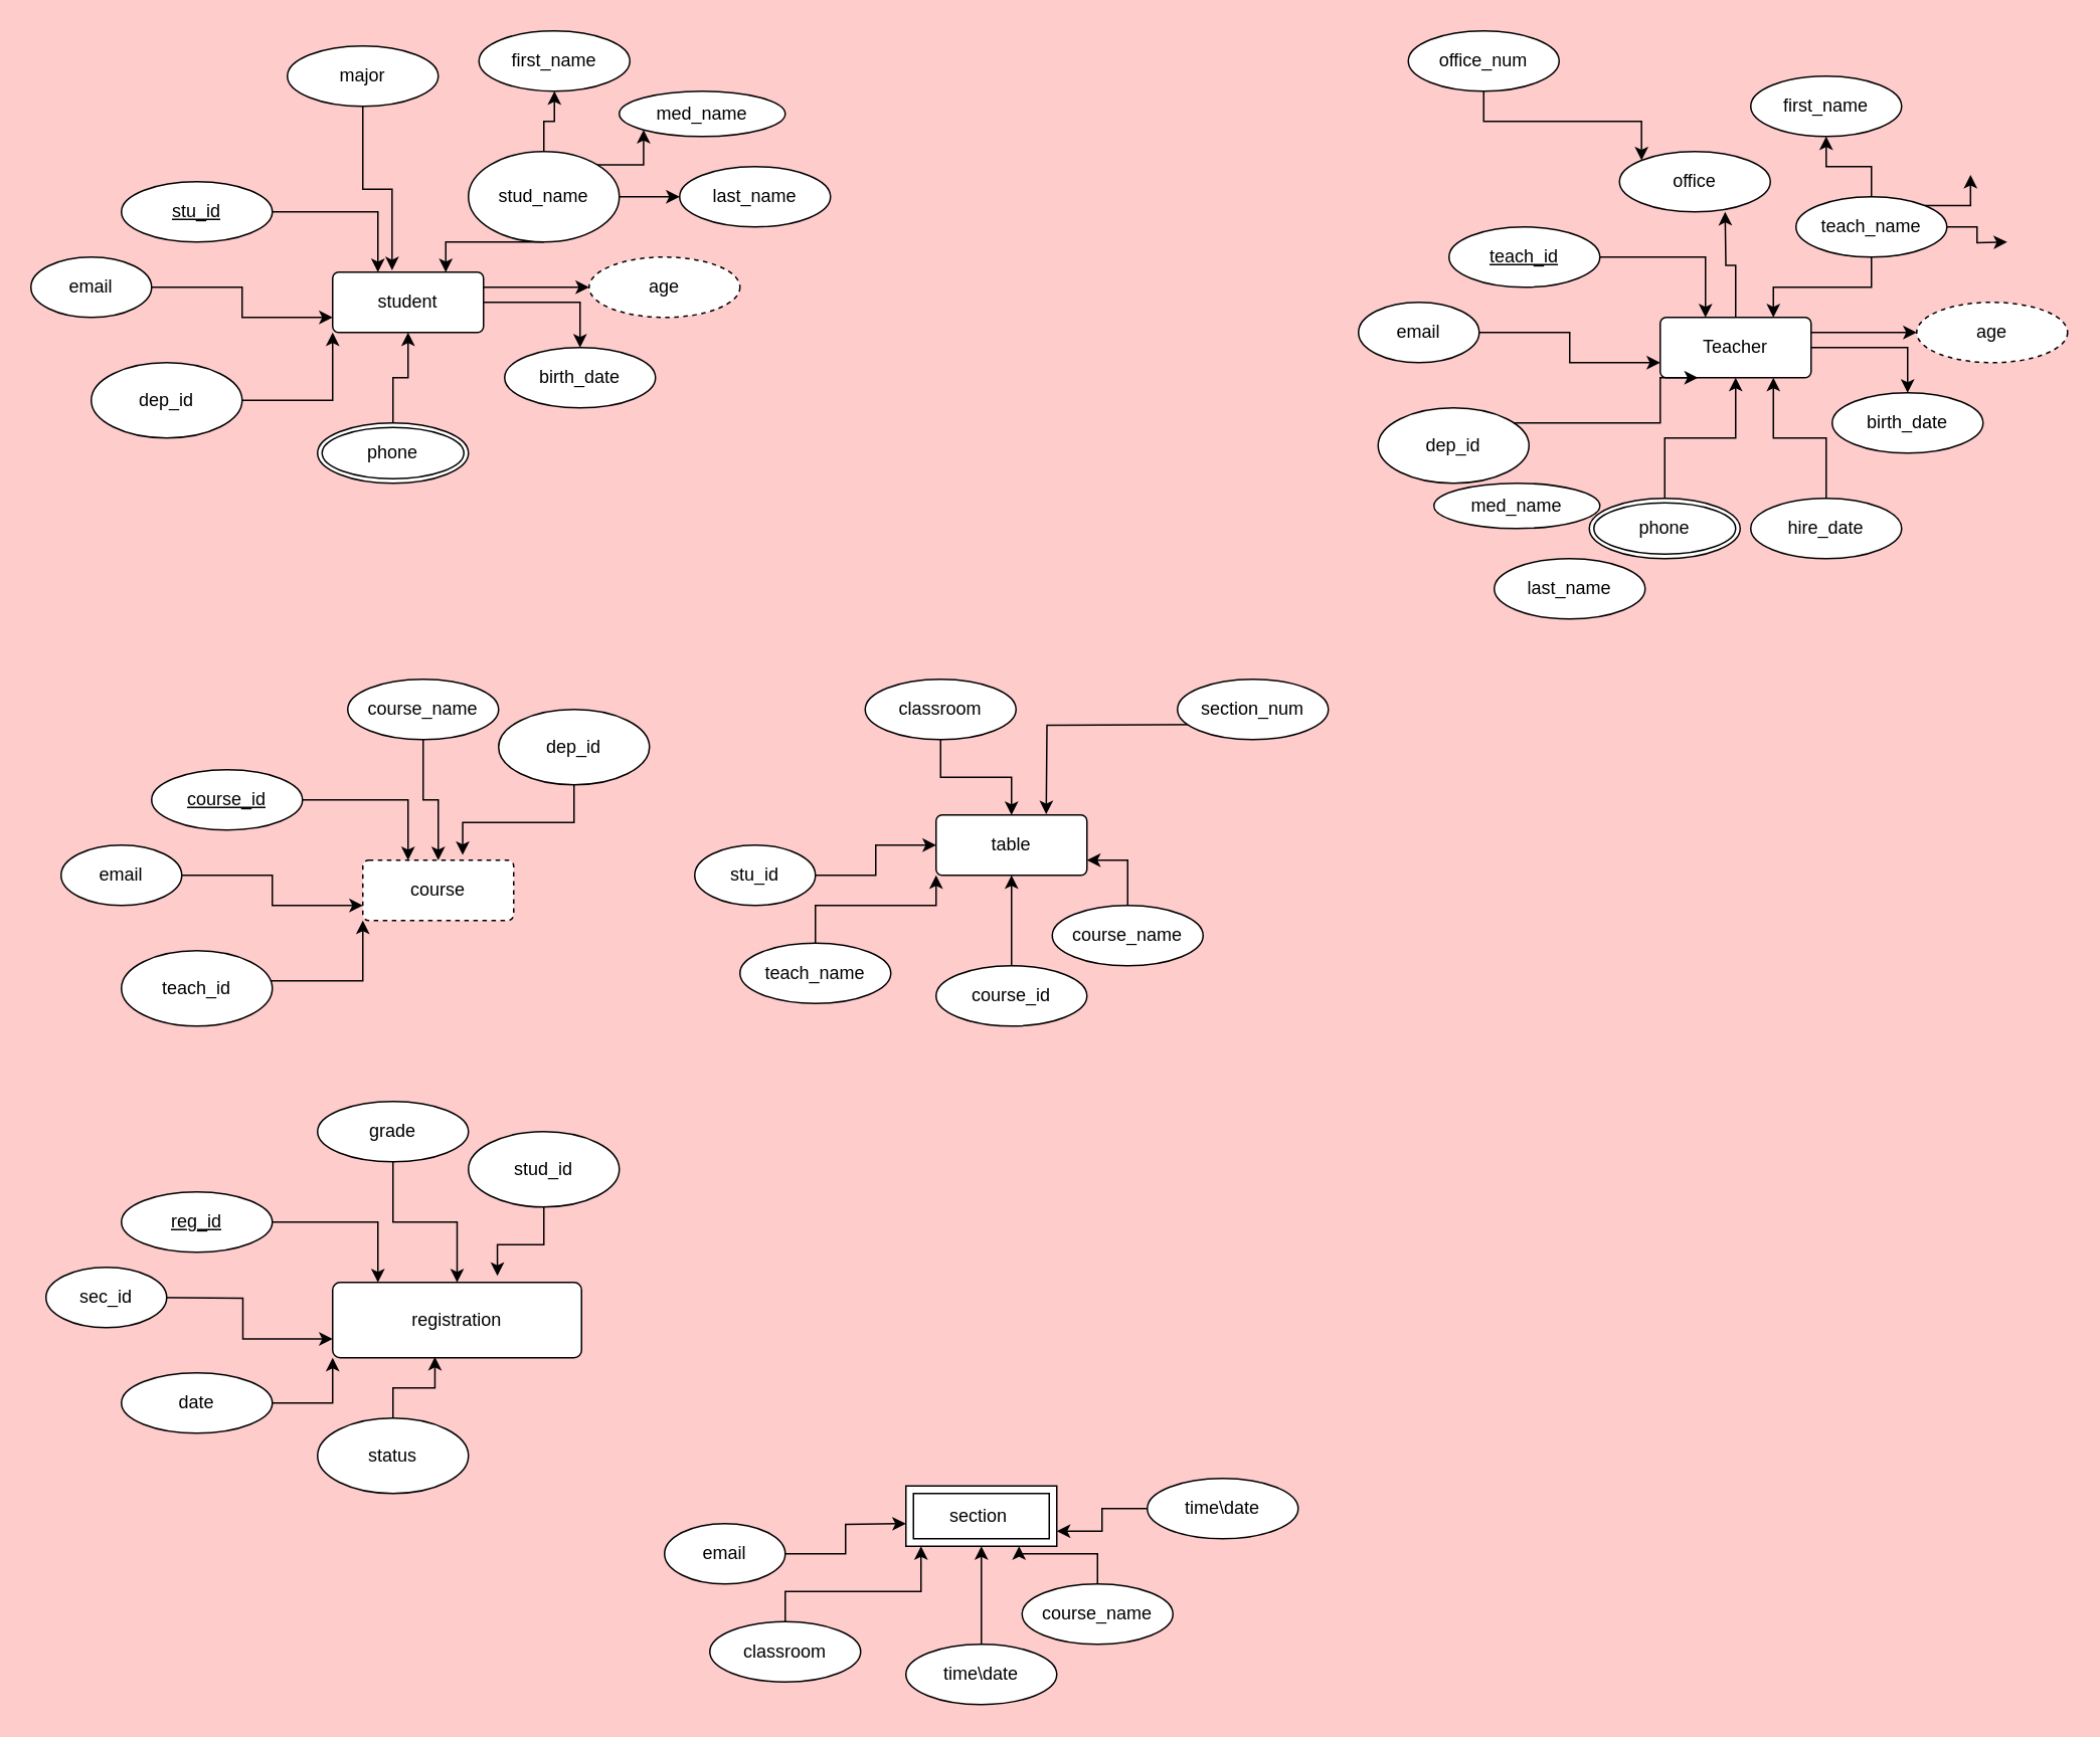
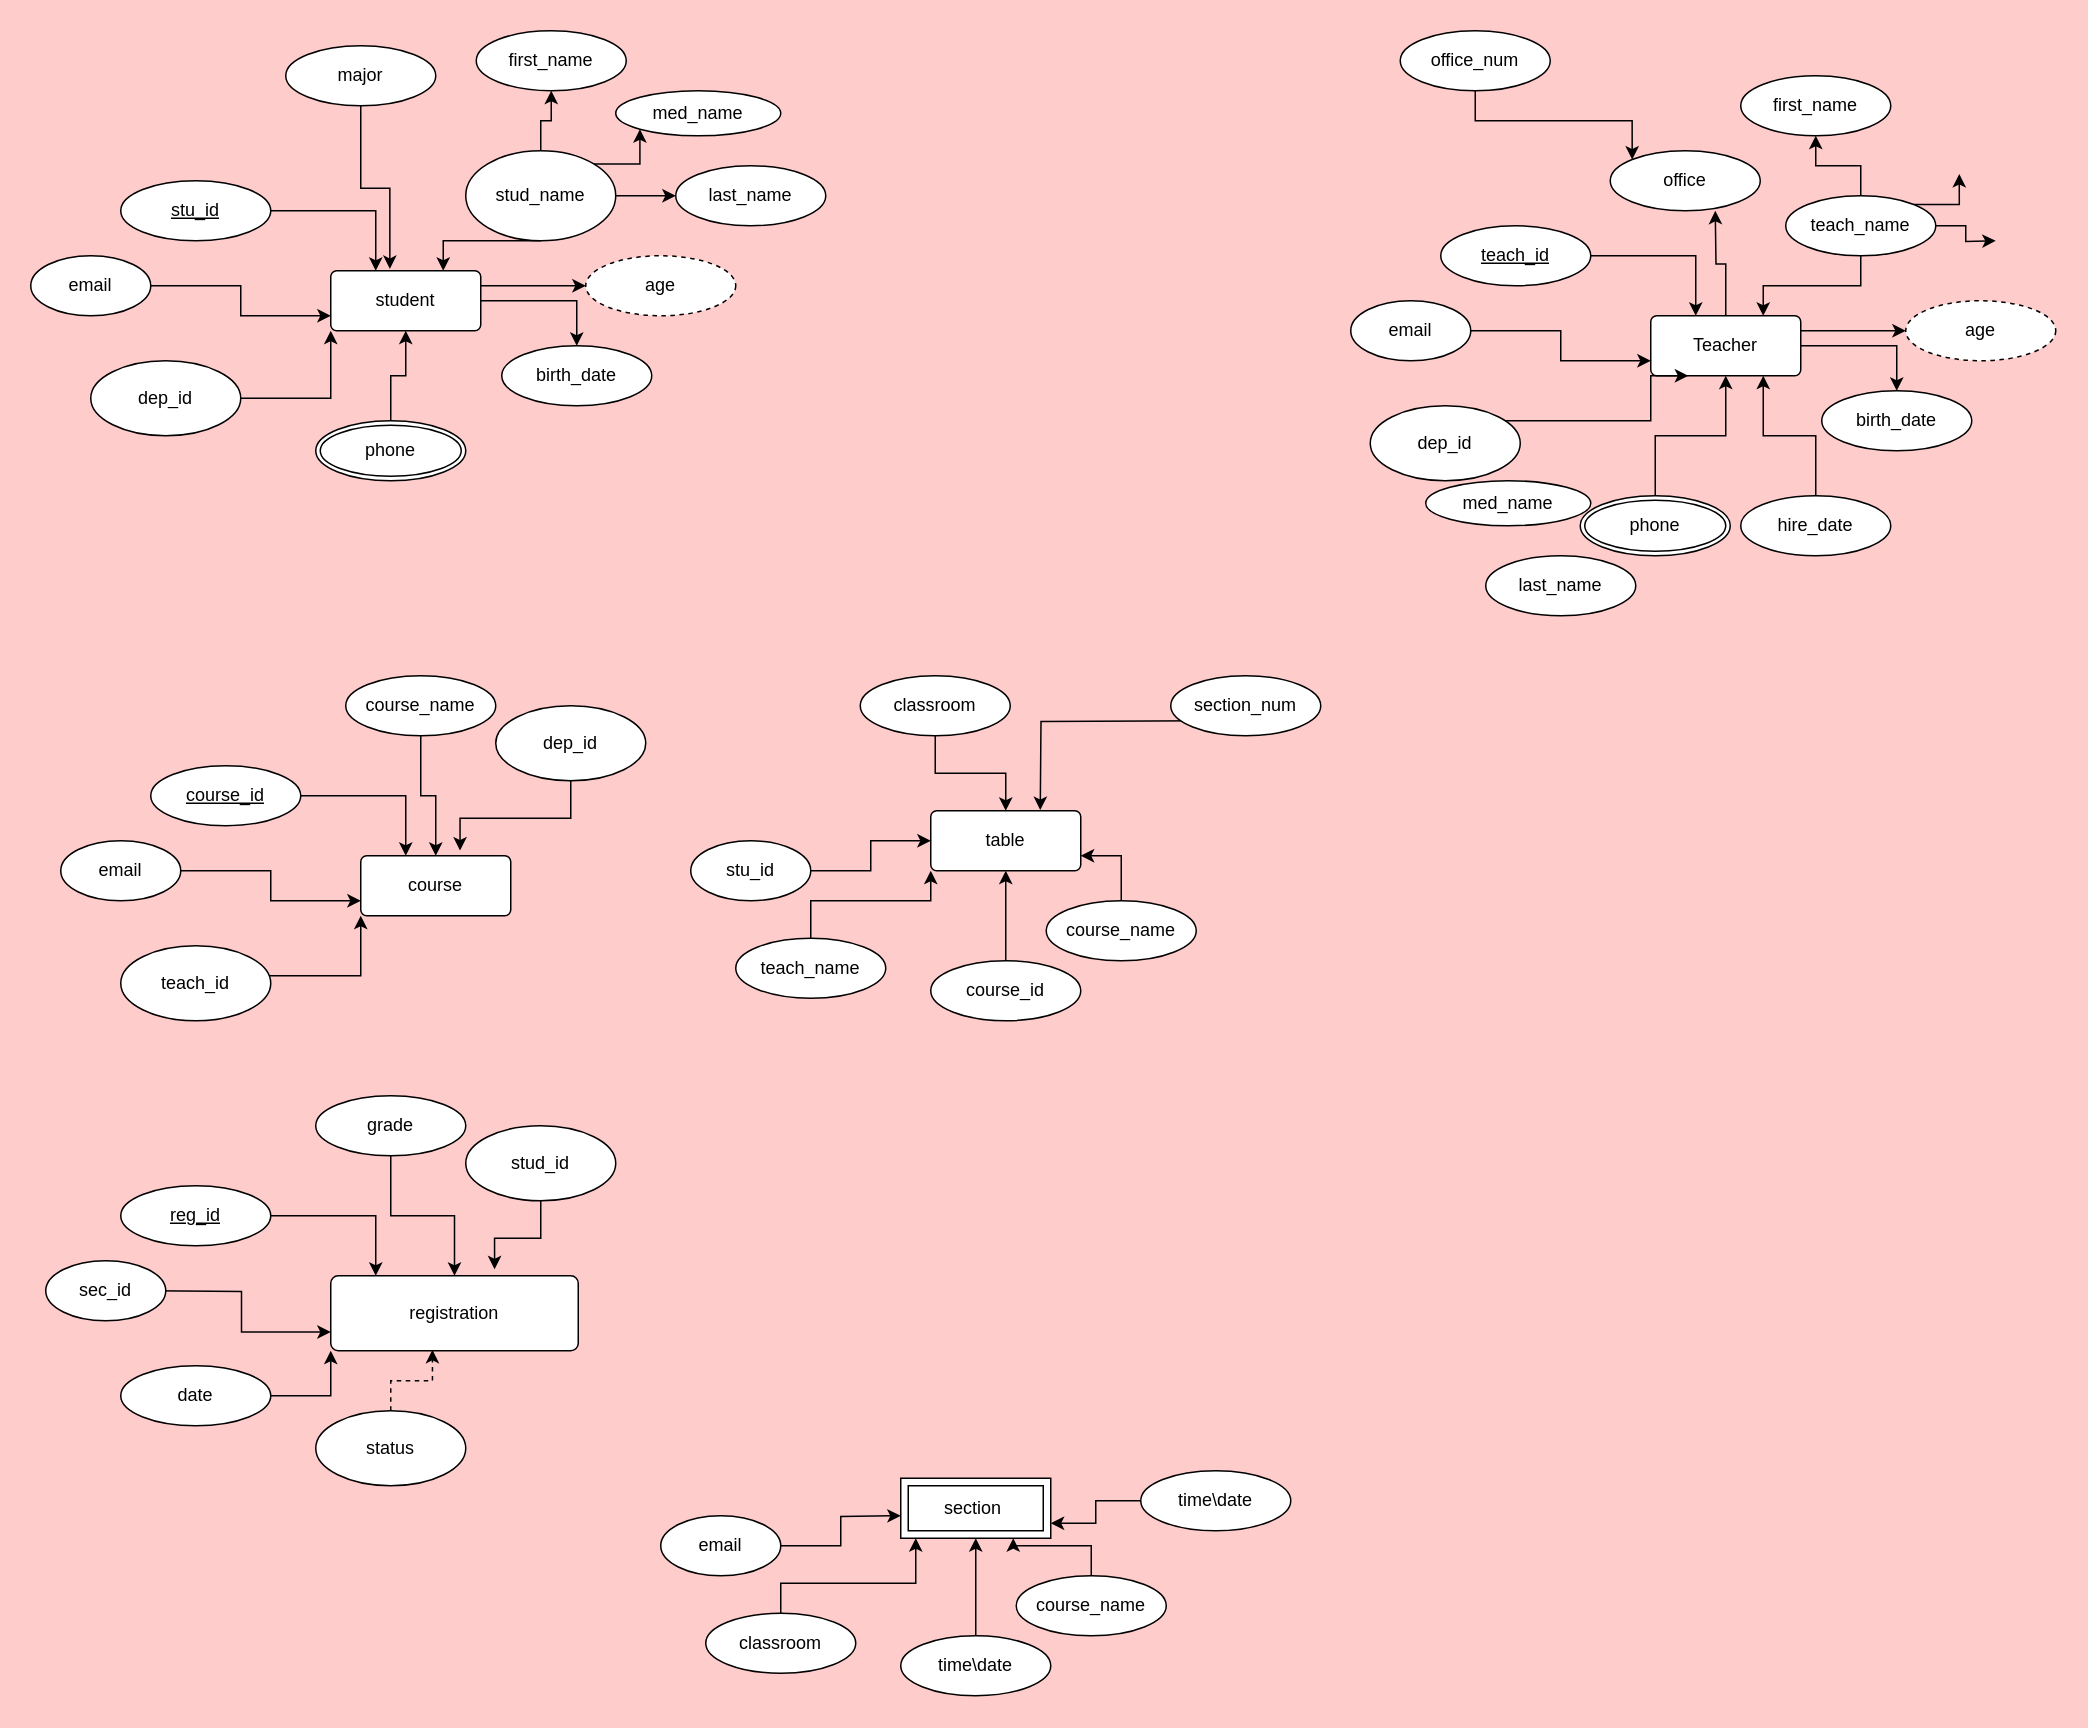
- <mxCell id="50" value="course" style="rounded=1;arcSize=10;whiteSpace=wrap;html=1;align=center;dashed=1;" vertex="1" parent="1"><mxGeometry x="240" y="570" width="100" height="40" as="geometry" /></mxCell>
+ <mxCell id="50" value="course" style="rounded=1;arcSize=10;whiteSpace=wrap;html=1;align=center;" vertex="1" parent="1"><mxGeometry x="240" y="570" width="100" height="40" as="geometry" /></mxCell>
- <mxCell id="85" style="edgeStyle=orthogonalEdgeStyle;rounded=0;orthogonalLoop=1;jettySize=auto;html=1;entryX=0.411;entryY=0.988;entryDx=0;entryDy=0;entryPerimeter=0;movable=1;resizable=1;rotatable=1;deletable=1;editable=1;locked=0;connectable=1;" edge="1" parent="1" source="84" target="74"><mxGeometry relative="1" as="geometry" /></mxCell>
+ <mxCell id="85" style="edgeStyle=orthogonalEdgeStyle;rounded=0;orthogonalLoop=1;jettySize=auto;html=1;entryX=0.411;entryY=0.988;entryDx=0;entryDy=0;entryPerimeter=0;movable=1;resizable=1;rotatable=1;deletable=1;editable=1;locked=0;connectable=1;dashed=1;" edge="1" parent="1" source="84" target="74"><mxGeometry relative="1" as="geometry" /></mxCell>
